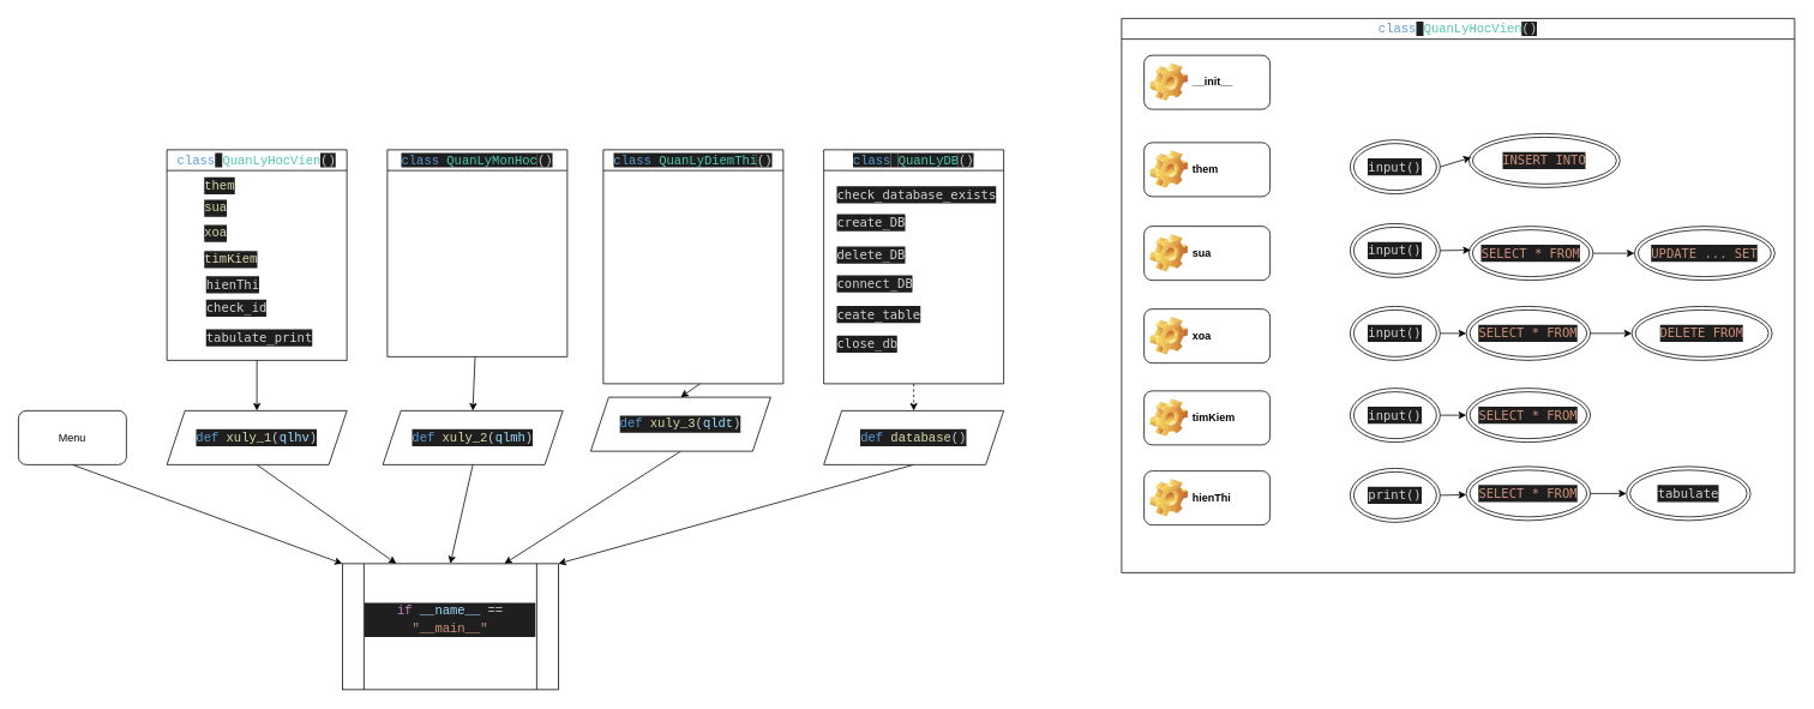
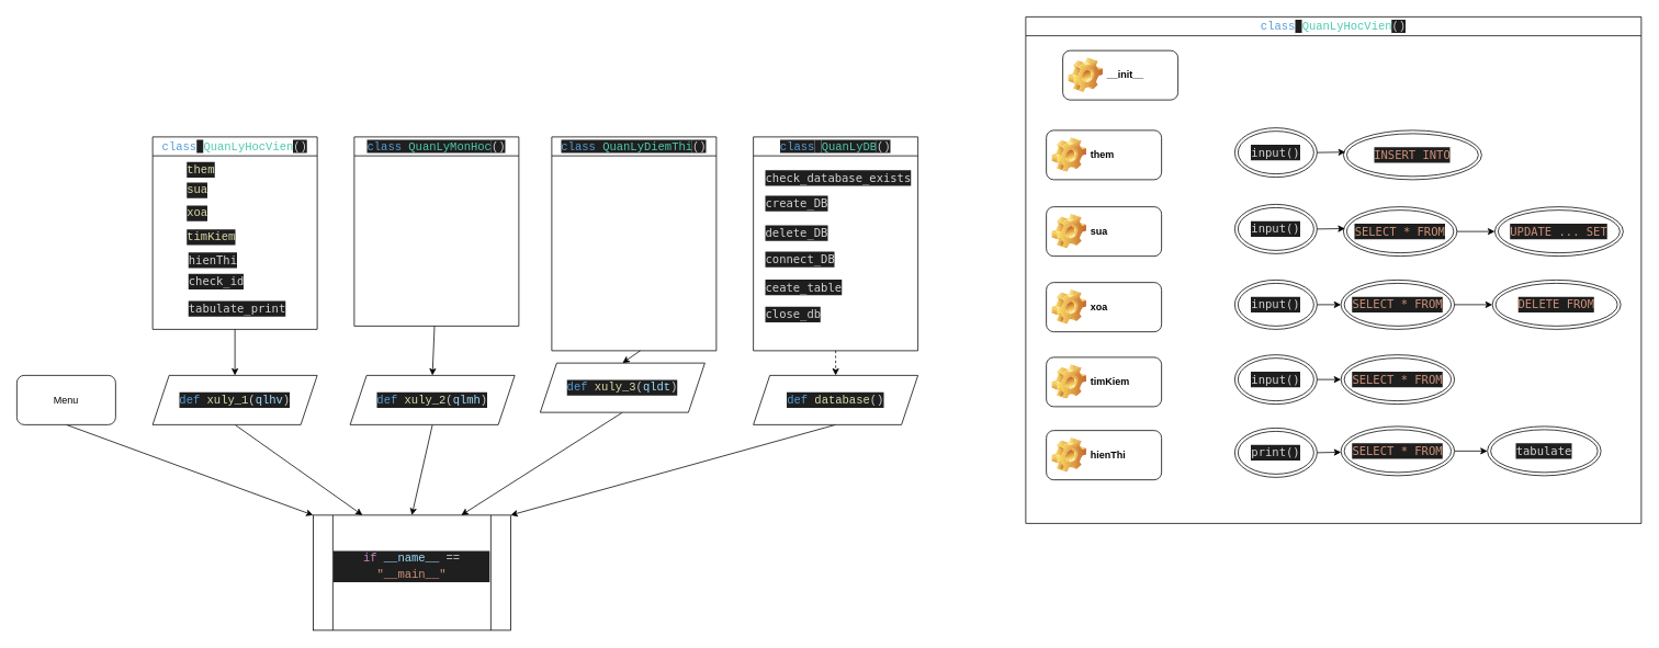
- <mxCell id="53" value="__init__" style="label;whiteSpace=wrap;html=1;image=img/clipart/Gear_128x128.png" parent="34" vertex="1"><mxGeometry x="25" y="41" width="140" height="60" as="geometry" /></mxCell>
+ <mxCell id="53" value="__init__" style="label;whiteSpace=wrap;html=1;image=img/clipart/Gear_128x128.png" parent="34" vertex="1"><mxGeometry x="45" y="41" width="140" height="60" as="geometry" /></mxCell>
- <mxCell id="37" value="&lt;div style=&quot;color: rgb(212, 212, 212); background-color: rgb(30, 30, 30); font-family: &amp;quot;Droid Sans Mono&amp;quot;, &amp;quot;monospace&amp;quot;, monospace; font-size: 14px; line-height: 19px;&quot;&gt;&lt;div style=&quot;line-height: 19px;&quot;&gt;&lt;span style=&quot;color: #ce9178;&quot;&gt;INSERT INTO&lt;/span&gt;&lt;/div&gt;&lt;/div&gt;" style="ellipse;shape=doubleEllipse;whiteSpace=wrap;html=1;" parent="34" vertex="1"><mxGeometry x="386" y="128" width="168" height="60" as="geometry" /></mxCell>
+ <mxCell id="37" value="&lt;div style=&quot;color: rgb(212, 212, 212); background-color: rgb(30, 30, 30); font-family: &amp;quot;Droid Sans Mono&amp;quot;, &amp;quot;monospace&amp;quot;, monospace; font-size: 14px; line-height: 19px;&quot;&gt;&lt;div style=&quot;line-height: 19px;&quot;&gt;&lt;span style=&quot;color: #ce9178;&quot;&gt;INSERT INTO&lt;/span&gt;&lt;/div&gt;&lt;/div&gt;" style="ellipse;shape=doubleEllipse;whiteSpace=wrap;html=1;" parent="34" vertex="1"><mxGeometry x="386" y="138" width="168" height="60" as="geometry" /></mxCell>
